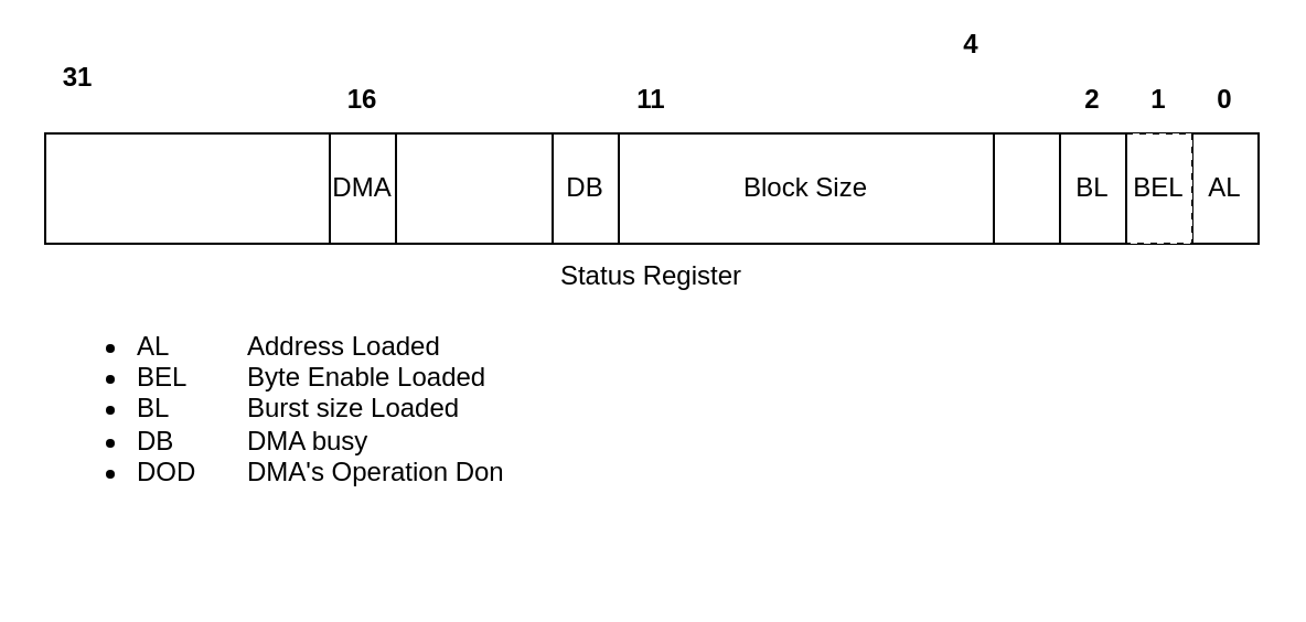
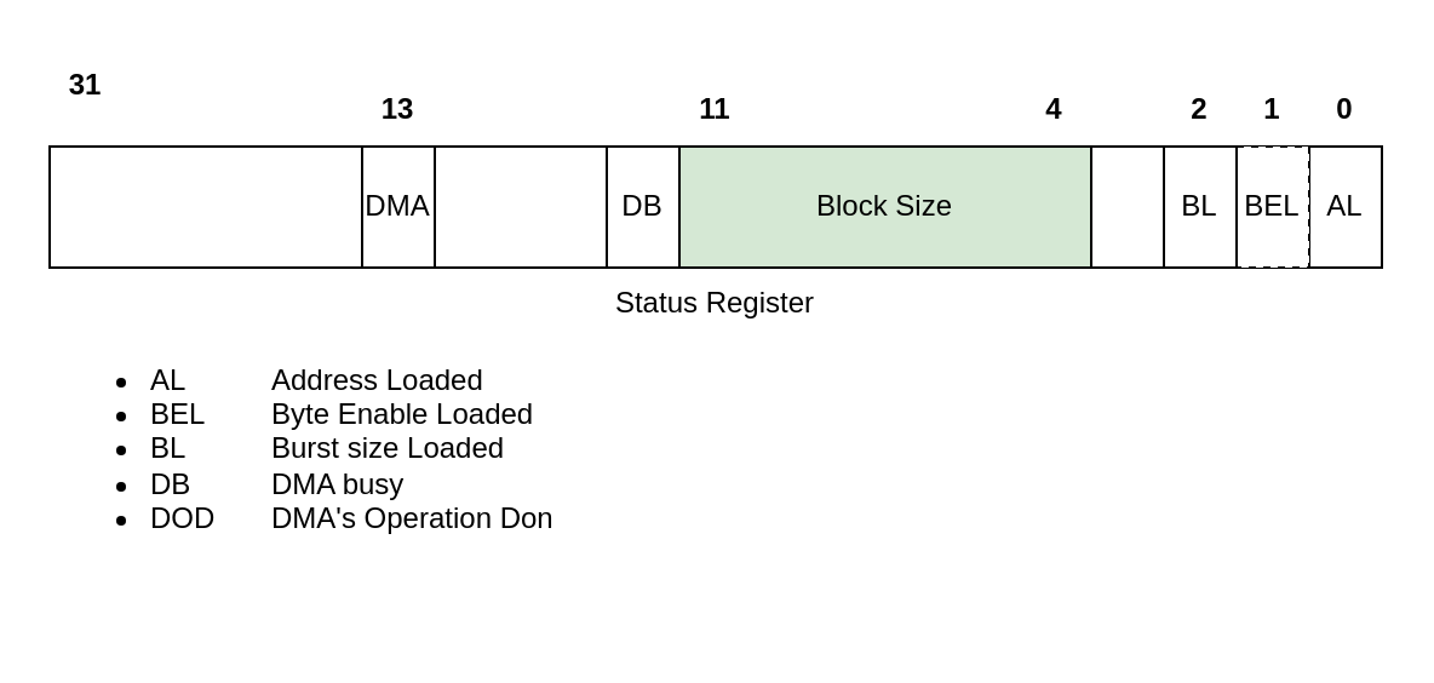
- <mxCell id="12" value="4" style="text;html=1;align=center;verticalAlign=middle;whiteSpace=wrap;rounded=0;fontStyle=1" parent="1" vertex="1"><mxGeometry x="425" y="5" width="30" height="30" as="geometry" /></mxCell>
+ <mxCell id="12" value="4" style="text;html=1;align=center;verticalAlign=middle;whiteSpace=wrap;rounded=0;fontStyle=1" parent="1" vertex="1"><mxGeometry x="420" y="30" width="30" height="30" as="geometry" /></mxCell>
- <mxCell id="16" value="16" style="text;html=1;align=center;verticalAlign=middle;whiteSpace=wrap;rounded=0;fontStyle=1" parent="1" vertex="1"><mxGeometry x="149" y="30" width="30" height="30" as="geometry" /></mxCell>
+ <mxCell id="16" value="13" style="text;html=1;align=center;verticalAlign=middle;whiteSpace=wrap;rounded=0;fontStyle=1" parent="1" vertex="1"><mxGeometry x="149" y="30" width="30" height="30" as="geometry" /></mxCell>
- <mxCell id="8" value="Block Size" style="rounded=0;whiteSpace=wrap;html=1;" parent="1" vertex="1"><mxGeometry x="280" y="60" width="170" height="50" as="geometry" /></mxCell>
+ <mxCell id="8" value="Block Size" style="rounded=0;whiteSpace=wrap;html=1;fillColor=#d5e8d4;" parent="1" vertex="1"><mxGeometry x="280" y="60" width="170" height="50" as="geometry" /></mxCell>
